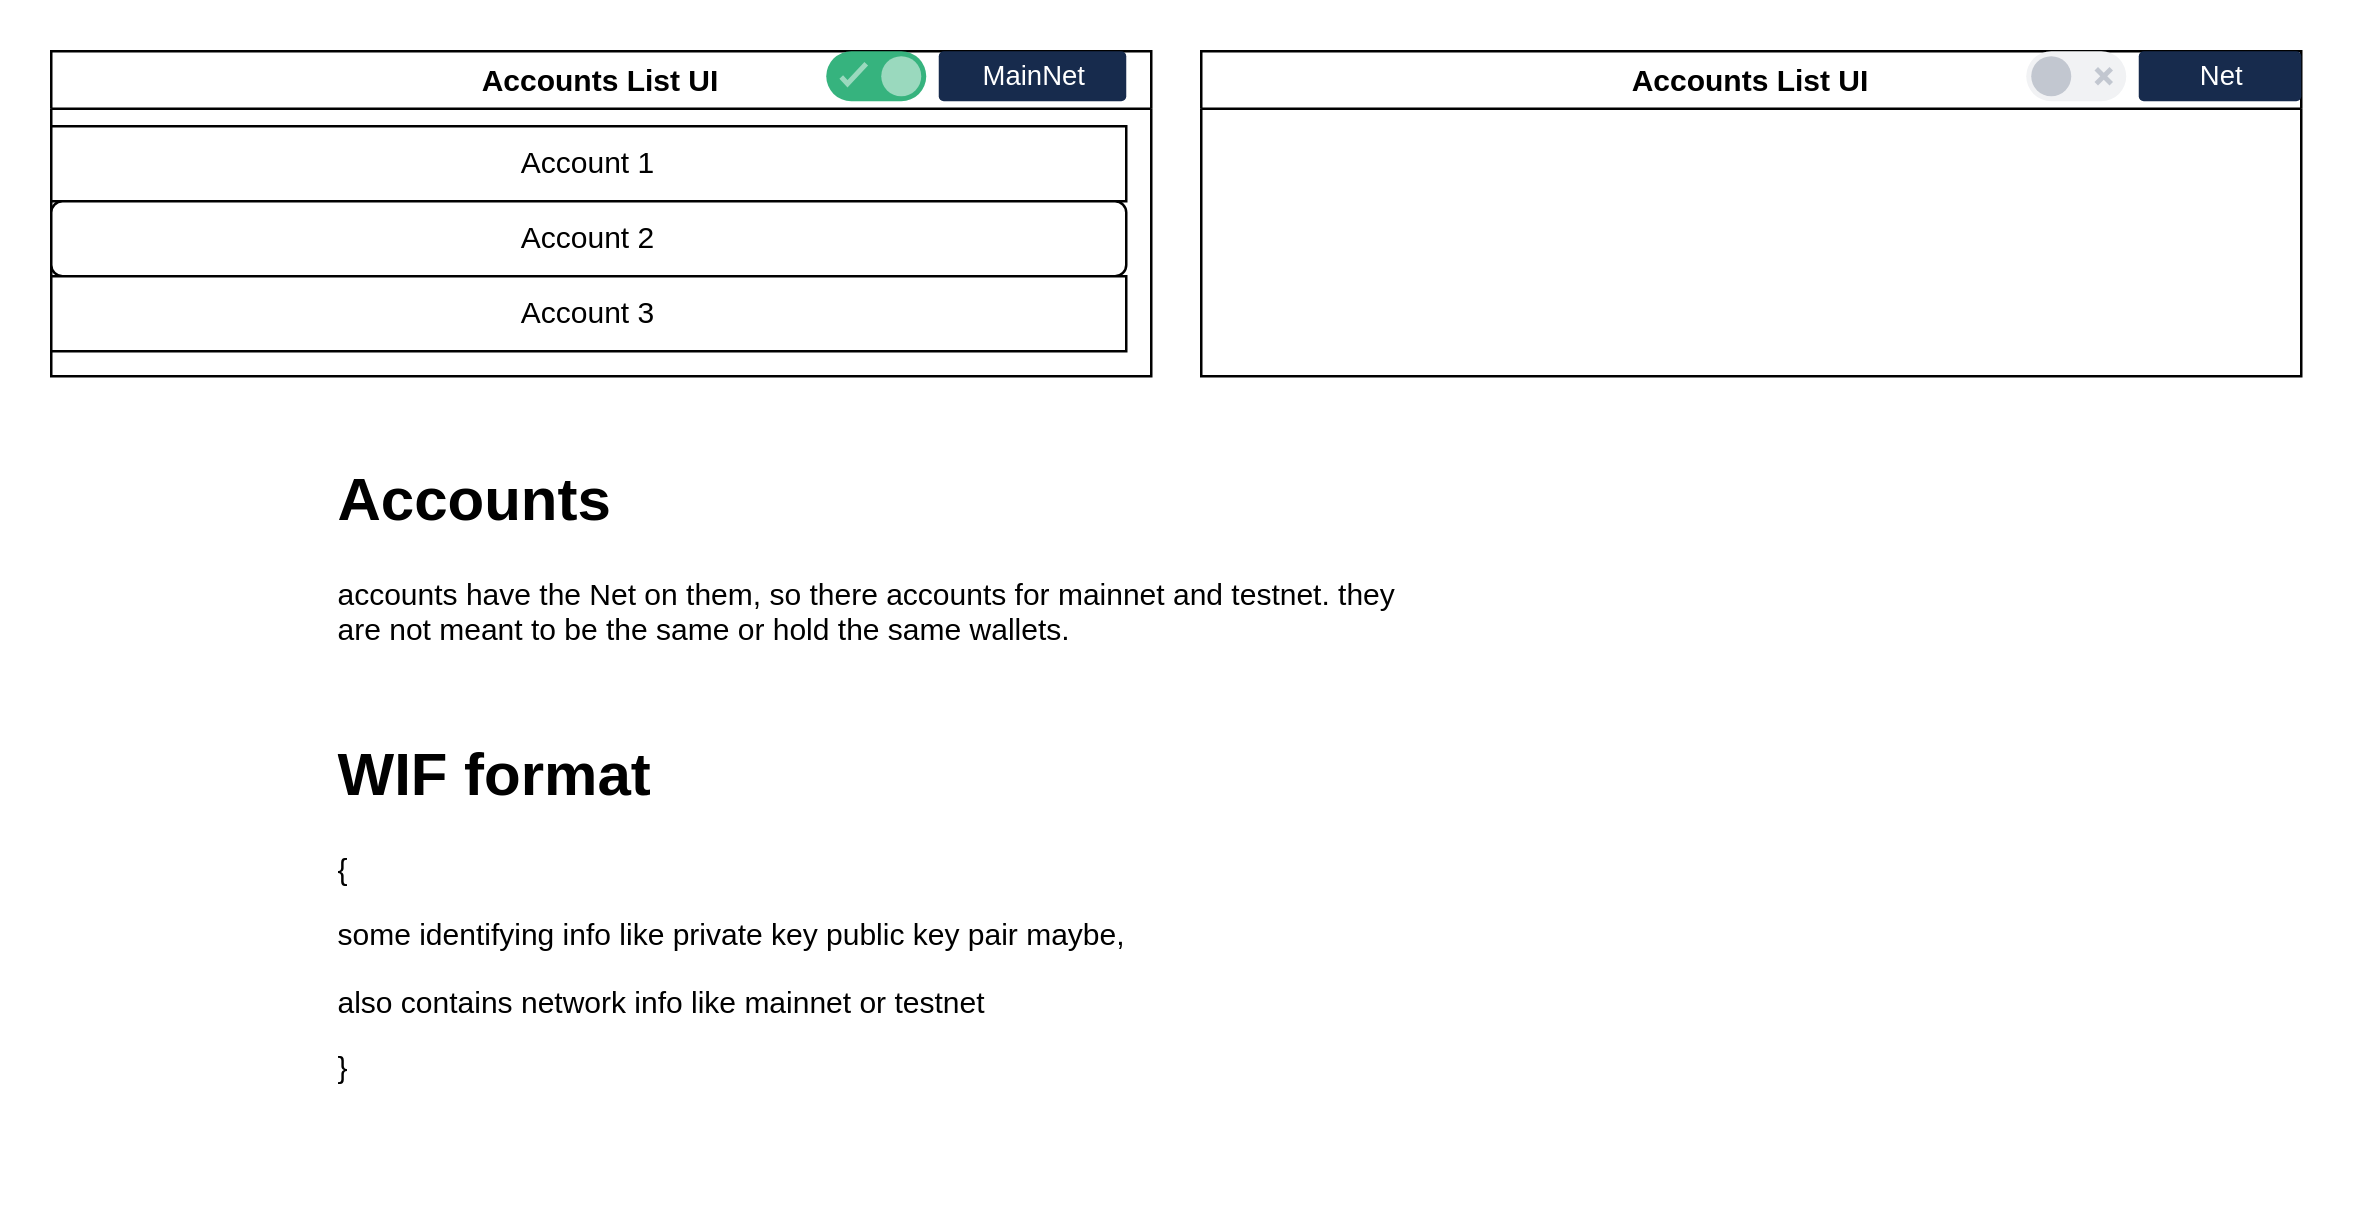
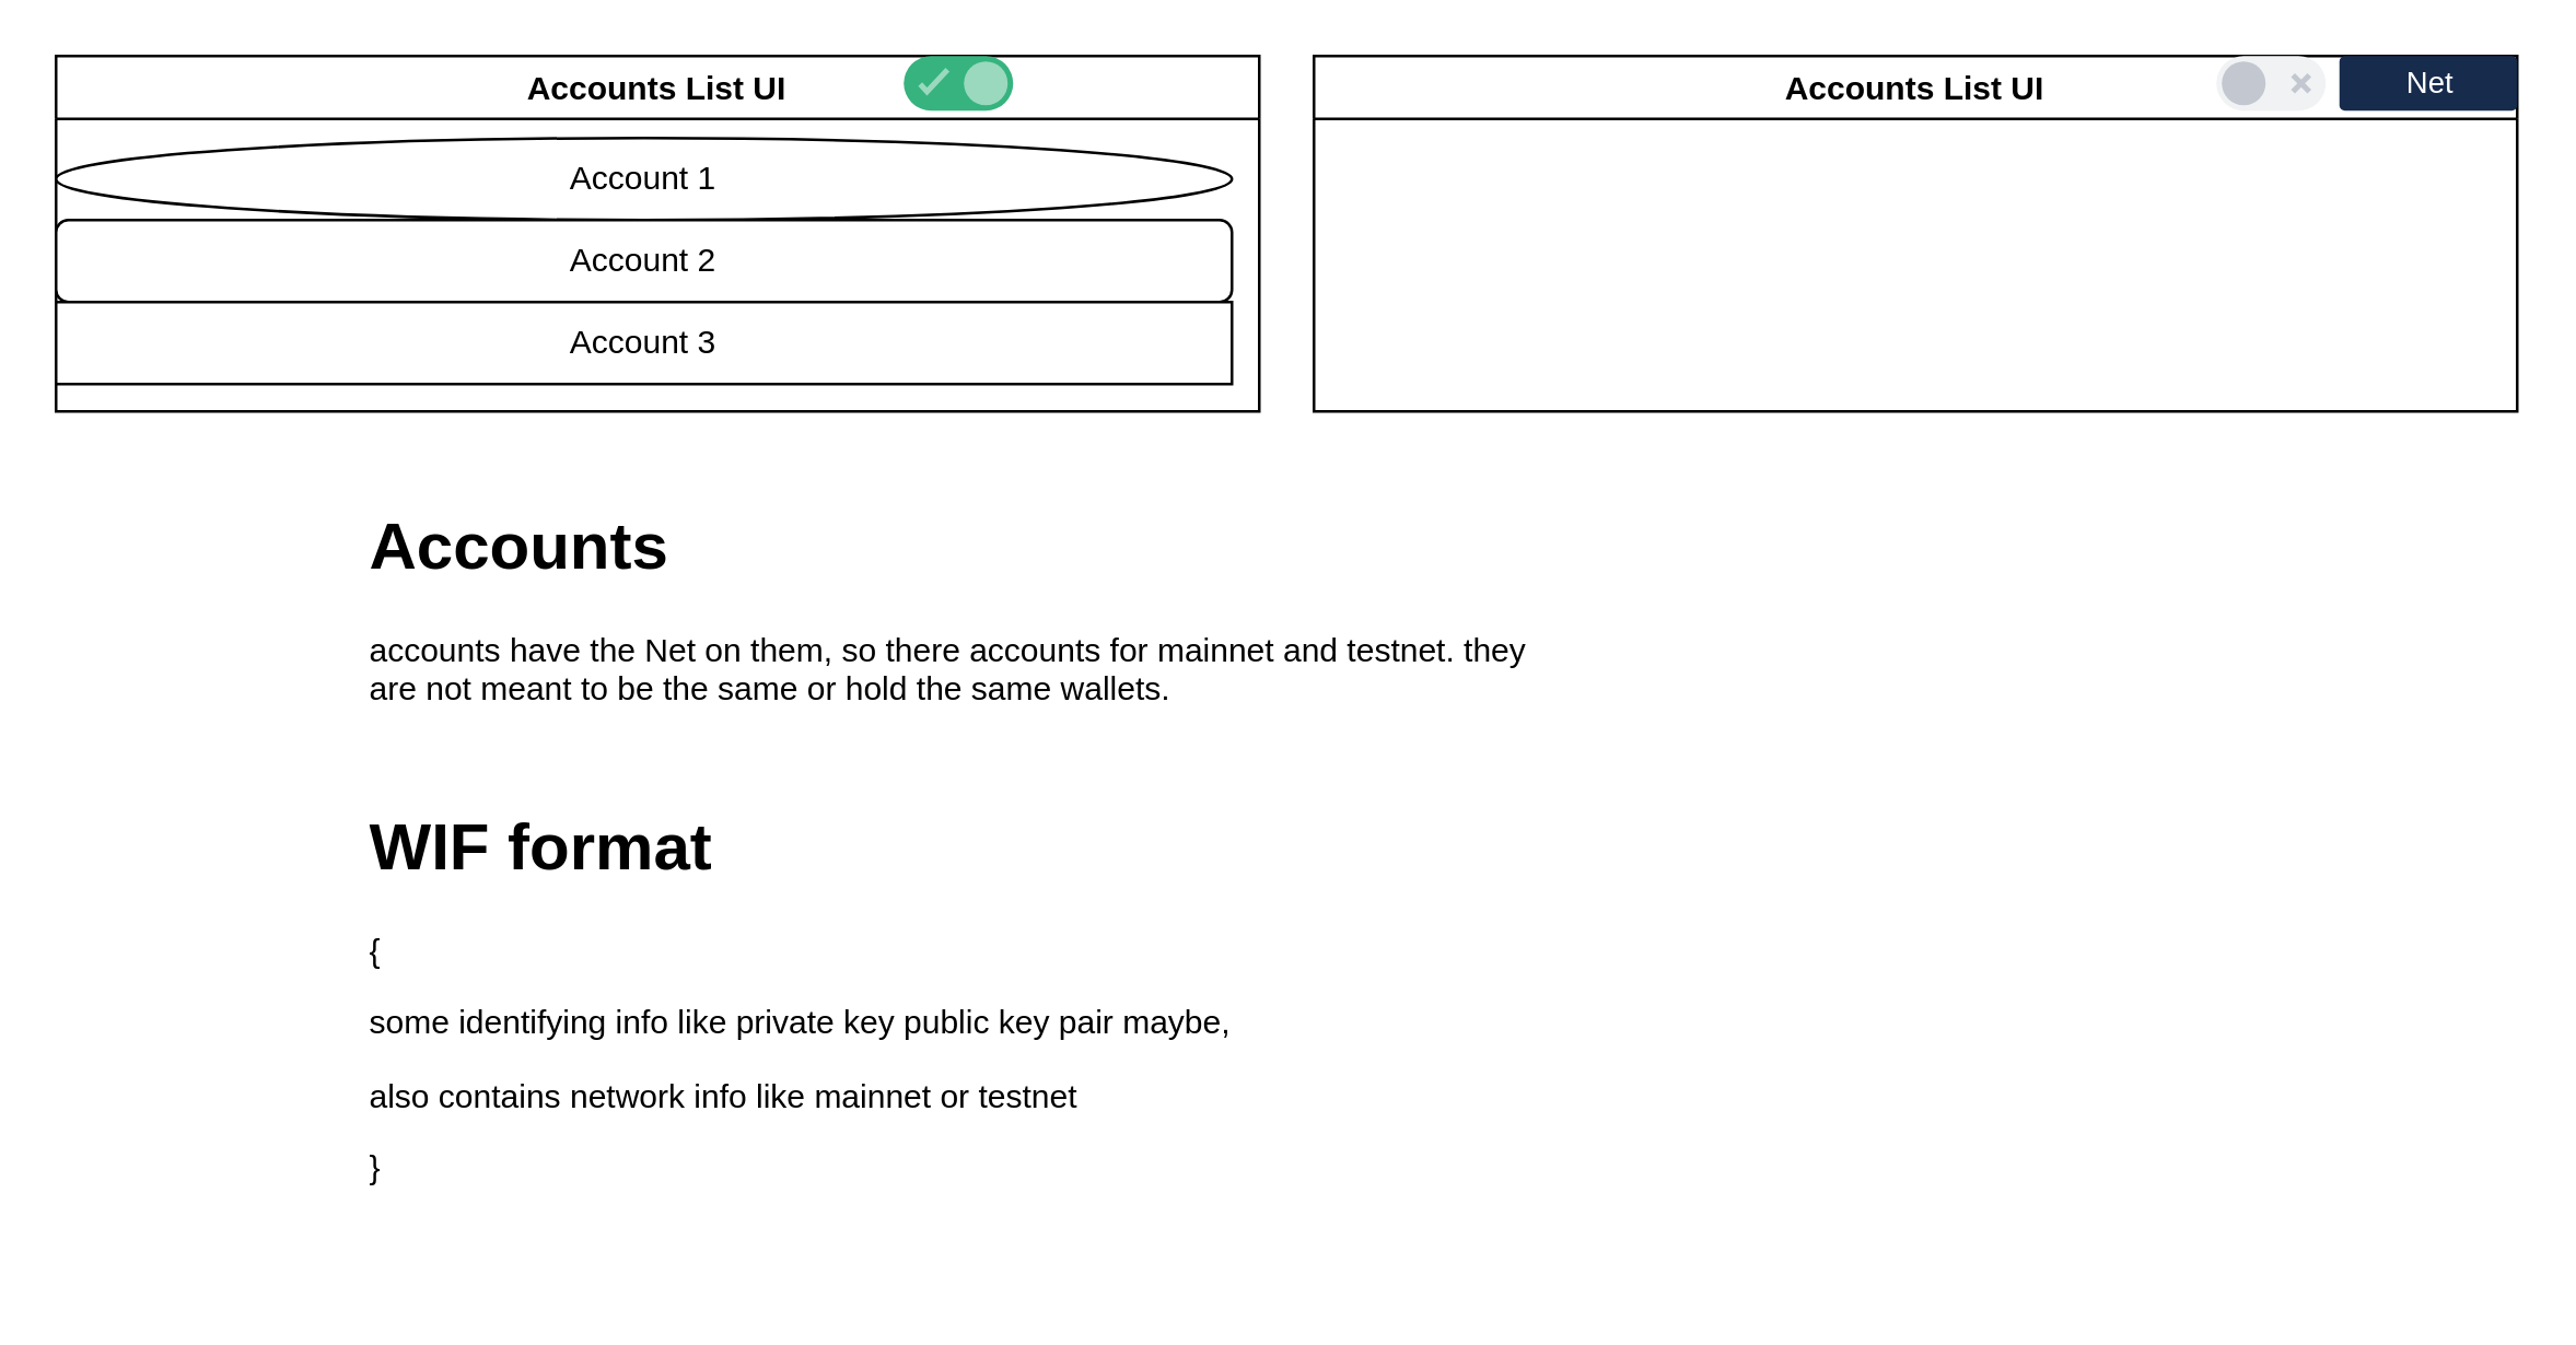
- <mxCell id="6" value="MainNet" style="rounded=1;arcSize=10;fillColor=#172B4D;strokeColor=none;html=1;fontSize=11;align=center;fontColor=#ffffff;fontStyle=0;fontSize=11" vertex="1" parent="2"><mxGeometry x="355" width="75" height="20" as="geometry" /></mxCell>
- <mxCell id="7" value="Account 1" style="rounded=0;whiteSpace=wrap;html=1;" vertex="1" parent="2"><mxGeometry y="30" width="430" height="30" as="geometry" /></mxCell>
+ <mxCell id="7" value="Account 1" style="ellipse;whiteSpace=wrap;html=1;" vertex="1" parent="2"><mxGeometry y="30" width="430" height="30" as="geometry" /></mxCell>
